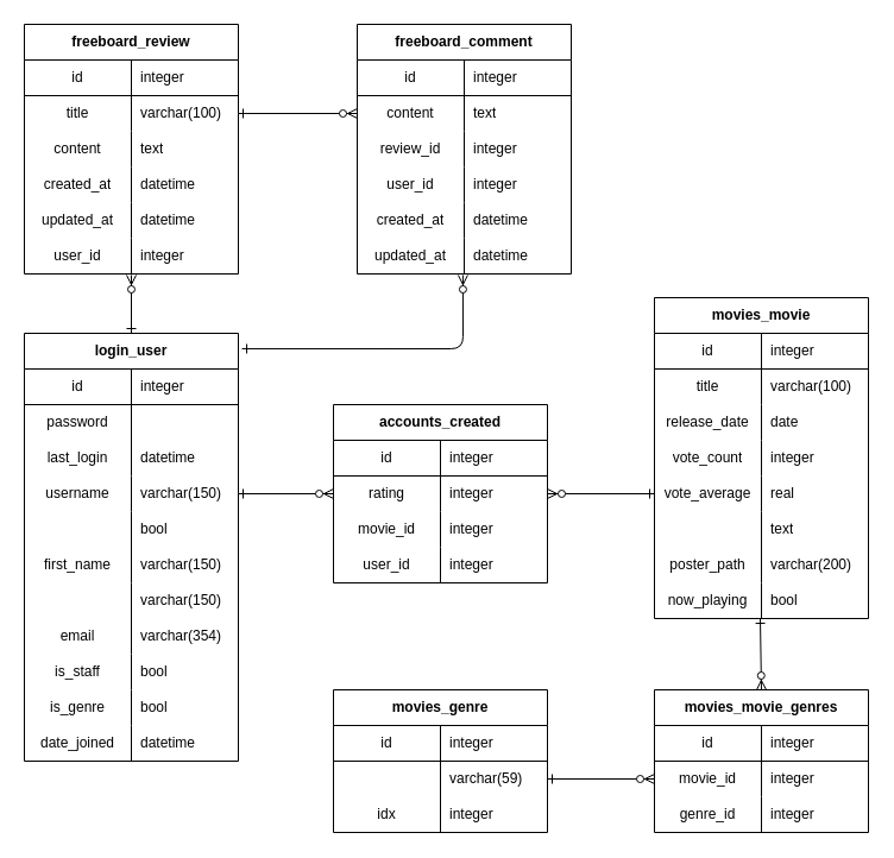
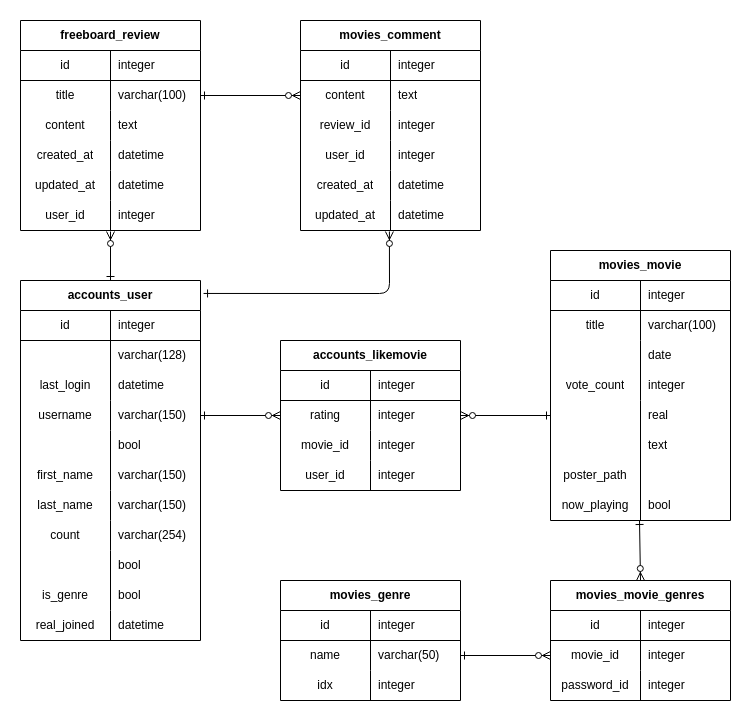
- <mxCell id="48" value="freeboard_comment" style="shape=table;html=1;whiteSpace=wrap;startSize=30;container=1;collapsible=0;childLayout=tableLayout;fixedRows=1;rowLines=0;fontStyle=1;align=center;" parent="1" vertex="1"><mxGeometry x="300" y="20" width="180" height="210" as="geometry" /></mxCell>
+ <mxCell id="48" value="movies_comment" style="shape=table;html=1;whiteSpace=wrap;startSize=30;container=1;collapsible=0;childLayout=tableLayout;fixedRows=1;rowLines=0;fontStyle=1;align=center;" parent="1" vertex="1"><mxGeometry x="300" y="20" width="180" height="210" as="geometry" /></mxCell>
- <mxCell id="15" value="login_user" style="shape=table;html=1;whiteSpace=wrap;startSize=30;container=1;collapsible=0;childLayout=tableLayout;fixedRows=1;rowLines=0;fontStyle=1;align=center;" parent="1" vertex="1"><mxGeometry x="20" y="280" width="180" height="360" as="geometry" /></mxCell>
+ <mxCell id="15" value="accounts_user" style="shape=table;html=1;whiteSpace=wrap;startSize=30;container=1;collapsible=0;childLayout=tableLayout;fixedRows=1;rowLines=0;fontStyle=1;align=center;" parent="1" vertex="1"><mxGeometry x="20" y="280" width="180" height="360" as="geometry" /></mxCell>
- <mxCell id="20" value="password" style="shape=partialRectangle;html=1;whiteSpace=wrap;connectable=0;fillColor=none;top=0;left=0;bottom=0;right=0;overflow=hidden;" parent="19" vertex="1"><mxGeometry width="90" height="30" as="geometry" /></mxCell>
+ <mxCell id="21" value="varchar(128)" style="shape=partialRectangle;html=1;whiteSpace=wrap;connectable=0;fillColor=none;top=0;left=0;bottom=0;right=0;align=left;spacingLeft=6;overflow=hidden;" parent="19" vertex="1"><mxGeometry x="90" width="90" height="30" as="geometry" /></mxCell>
- <mxCell id="2" value="accounts_created" style="shape=table;html=1;whiteSpace=wrap;startSize=30;container=1;collapsible=0;childLayout=tableLayout;fixedRows=1;rowLines=0;fontStyle=1;align=center;" parent="1" vertex="1"><mxGeometry x="280" y="340" width="180" height="150" as="geometry" /></mxCell>
+ <mxCell id="2" value="accounts_likemovie" style="shape=table;html=1;whiteSpace=wrap;startSize=30;container=1;collapsible=0;childLayout=tableLayout;fixedRows=1;rowLines=0;fontStyle=1;align=center;" parent="1" vertex="1"><mxGeometry x="280" y="340" width="180" height="150" as="geometry" /></mxCell>
- <mxCell id="104" value="release_date" style="shape=partialRectangle;html=1;whiteSpace=wrap;connectable=0;fillColor=none;top=0;left=0;bottom=0;right=0;overflow=hidden;" parent="103" vertex="1"><mxGeometry width="90" height="30" as="geometry" /></mxCell>
- <mxCell id="110" value="vote_average" style="shape=partialRectangle;html=1;whiteSpace=wrap;connectable=0;fillColor=none;top=0;left=0;bottom=0;right=0;overflow=hidden;" parent="109" vertex="1"><mxGeometry width="90" height="30" as="geometry" /></mxCell>
- <mxCell id="116" value="varchar(200)" style="shape=partialRectangle;html=1;whiteSpace=wrap;connectable=0;fillColor=none;top=0;left=0;bottom=0;right=0;align=left;spacingLeft=6;overflow=hidden;" parent="114" vertex="1"><mxGeometry x="90" width="90" height="30" as="geometry" /></mxCell>
+ <mxCell id="34" value="last_name" style="shape=partialRectangle;html=1;whiteSpace=wrap;connectable=0;fillColor=none;top=0;left=0;bottom=0;right=0;overflow=hidden;" parent="33" vertex="1"><mxGeometry width="90" height="30" as="geometry" /></mxCell>
- <mxCell id="37" value="email" style="shape=partialRectangle;html=1;whiteSpace=wrap;connectable=0;fillColor=none;top=0;left=0;bottom=0;right=0;overflow=hidden;" parent="36" vertex="1"><mxGeometry width="90" height="30" as="geometry" /></mxCell>
+ <mxCell id="37" value="count" style="shape=partialRectangle;html=1;whiteSpace=wrap;connectable=0;fillColor=none;top=0;left=0;bottom=0;right=0;overflow=hidden;" parent="36" vertex="1"><mxGeometry width="90" height="30" as="geometry" /></mxCell>
- <mxCell id="38" value="varchar(354)" style="shape=partialRectangle;html=1;whiteSpace=wrap;connectable=0;fillColor=none;top=0;left=0;bottom=0;right=0;align=left;spacingLeft=6;overflow=hidden;" parent="36" vertex="1"><mxGeometry x="90" width="90" height="30" as="geometry" /></mxCell>
+ <mxCell id="38" value="varchar(254)" style="shape=partialRectangle;html=1;whiteSpace=wrap;connectable=0;fillColor=none;top=0;left=0;bottom=0;right=0;align=left;spacingLeft=6;overflow=hidden;" parent="36" vertex="1"><mxGeometry x="90" width="90" height="30" as="geometry" /></mxCell>
- <mxCell id="40" value="is_staff" style="shape=partialRectangle;html=1;whiteSpace=wrap;connectable=0;fillColor=none;top=0;left=0;bottom=0;right=0;overflow=hidden;" parent="39" vertex="1"><mxGeometry width="90" height="30" as="geometry" /></mxCell>
- <mxCell id="46" value="date_joined" style="shape=partialRectangle;html=1;whiteSpace=wrap;connectable=0;fillColor=none;top=0;left=0;bottom=0;right=0;overflow=hidden;" parent="45" vertex="1"><mxGeometry width="90" height="30" as="geometry" /></mxCell>
+ <mxCell id="46" value="real_joined" style="shape=partialRectangle;html=1;whiteSpace=wrap;connectable=0;fillColor=none;top=0;left=0;bottom=0;right=0;overflow=hidden;" parent="45" vertex="1"><mxGeometry width="90" height="30" as="geometry" /></mxCell>
+ <mxCell id="91" value="name" style="shape=partialRectangle;html=1;whiteSpace=wrap;connectable=0;fillColor=none;top=0;left=0;bottom=0;right=0;overflow=hidden;" parent="90" vertex="1"><mxGeometry width="90" height="30" as="geometry" /></mxCell>
- <mxCell id="92" value="varchar(59)" style="shape=partialRectangle;html=1;whiteSpace=wrap;connectable=0;fillColor=none;top=0;left=0;bottom=0;right=0;align=left;spacingLeft=6;overflow=hidden;" parent="90" vertex="1"><mxGeometry x="90" width="90" height="30" as="geometry" /></mxCell>
+ <mxCell id="92" value="varchar(50)" style="shape=partialRectangle;html=1;whiteSpace=wrap;connectable=0;fillColor=none;top=0;left=0;bottom=0;right=0;align=left;spacingLeft=6;overflow=hidden;" parent="90" vertex="1"><mxGeometry x="90" width="90" height="30" as="geometry" /></mxCell>
- <mxCell id="128" value="genre_id" style="shape=partialRectangle;html=1;whiteSpace=wrap;connectable=0;fillColor=none;top=0;left=0;bottom=0;right=0;overflow=hidden;" parent="127" vertex="1"><mxGeometry width="90" height="30" as="geometry" /></mxCell>
+ <mxCell id="128" value="password_id" style="shape=partialRectangle;html=1;whiteSpace=wrap;connectable=0;fillColor=none;top=0;left=0;bottom=0;right=0;overflow=hidden;" parent="127" vertex="1"><mxGeometry width="90" height="30" as="geometry" /></mxCell>
